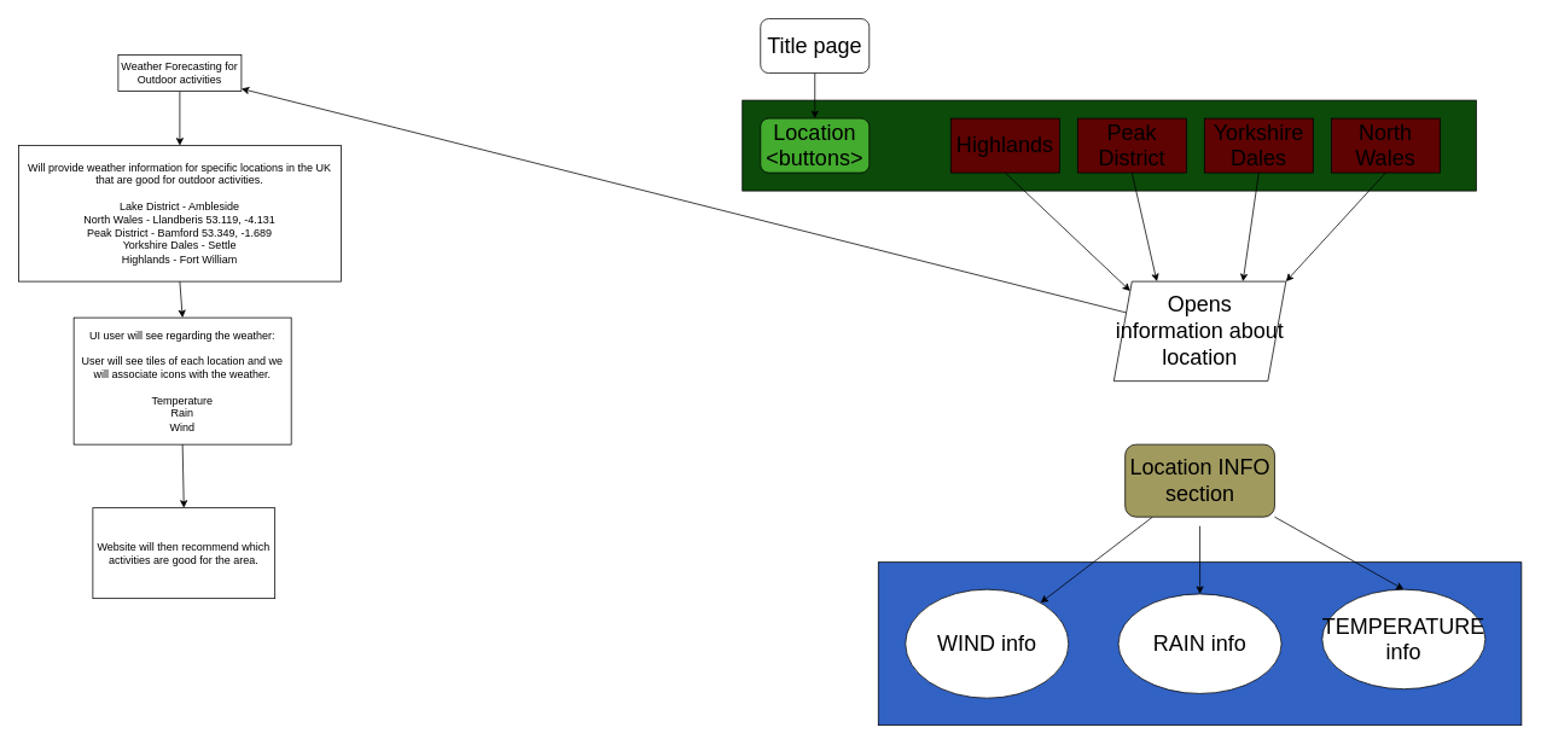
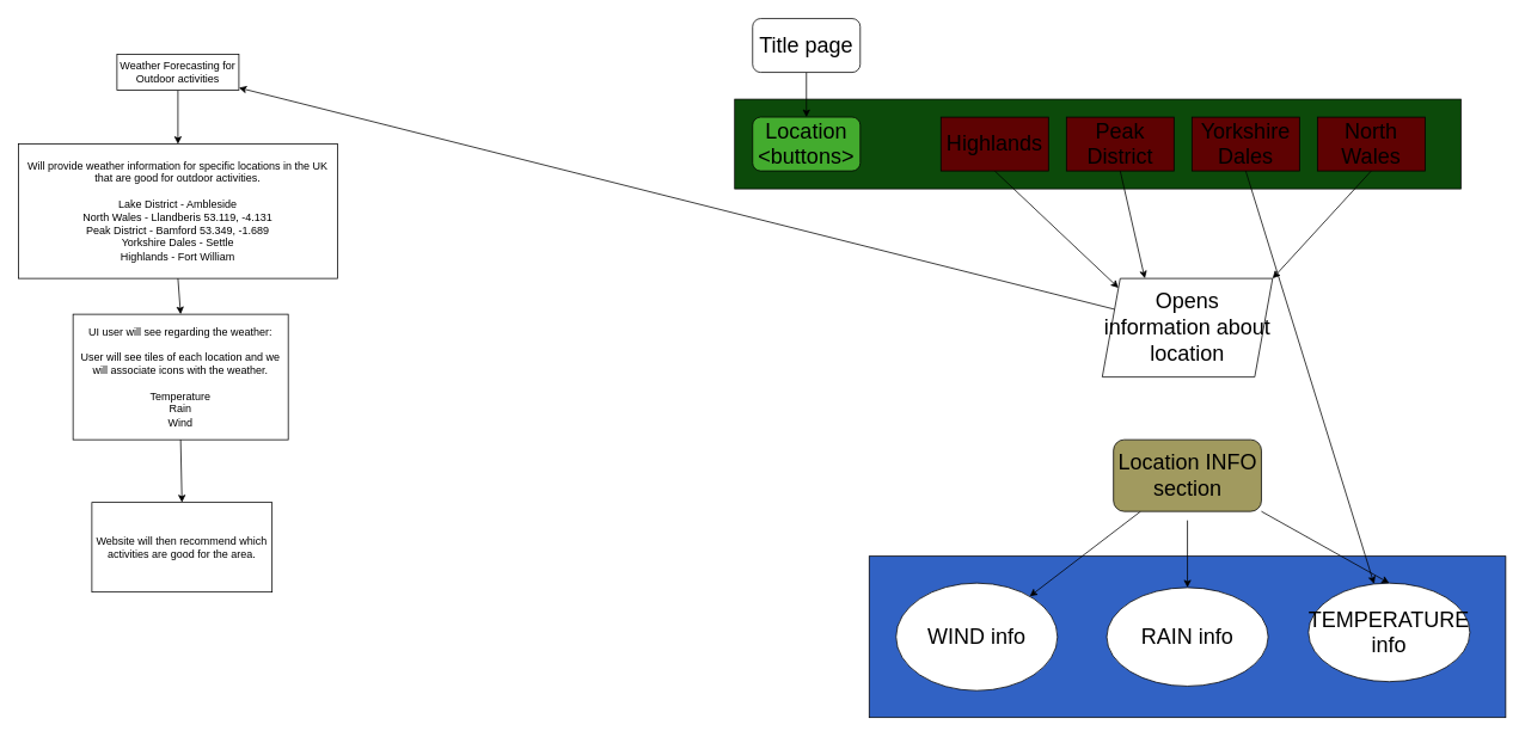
- <mxCell id="27" style="edgeStyle=none;html=1;exitX=0.5;exitY=1;exitDx=0;exitDy=0;entryX=0.75;entryY=0;entryDx=0;entryDy=0;fontSize=24;" edge="1" parent="1" source="28" target="19"><mxGeometry relative="1" as="geometry" /></mxCell>
+ <mxCell id="27" style="edgeStyle=none;html=1;exitX=0.5;exitY=1;exitDx=0;exitDy=0;fontSize=24;" edge="1" parent="1" source="28" target="22"><mxGeometry relative="1" as="geometry" /></mxCell>
